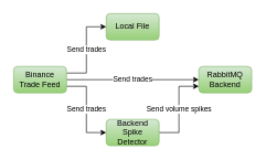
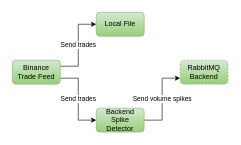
- <mxCell id="4" value="Send trades" style="edgeStyle=orthogonalEdgeStyle;rounded=0;orthogonalLoop=1;jettySize=auto;html=1;entryX=0;entryY=0.5;entryDx=0;entryDy=0;" edge="1" parent="1" source="6" target="7"><mxGeometry relative="1" as="geometry" /></mxCell>
- <mxCell id="7" value="RabbitMQ Backend" style="rounded=1;whiteSpace=wrap;html=1;fillColor=#d5e8d4;gradientColor=#97d077;strokeColor=#82b366;" parent="1" vertex="1"><mxGeometry x="300" y="100" width="80" height="40" as="geometry" /></mxCell>
+ <mxCell id="7" value="RabbitMQ Backend" style="rounded=1;whiteSpace=wrap;html=1;fillColor=#d5e8d4;gradientColor=#97d077;strokeColor=#82b366;dashed=1;" parent="1" vertex="1"><mxGeometry x="300" y="100" width="80" height="40" as="geometry" /></mxCell>
